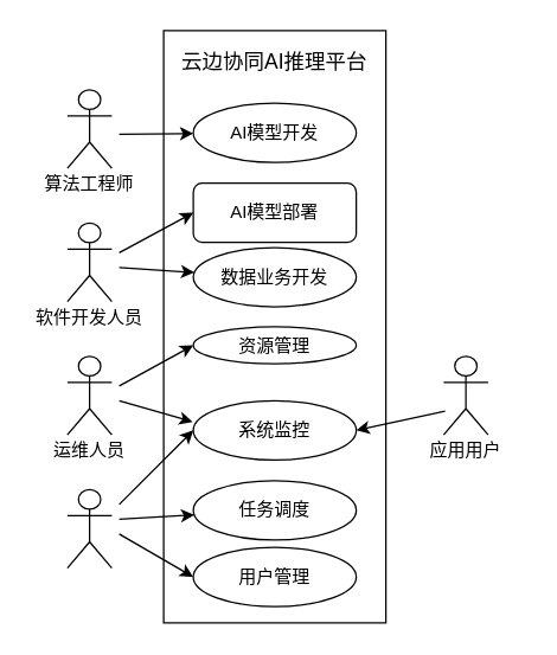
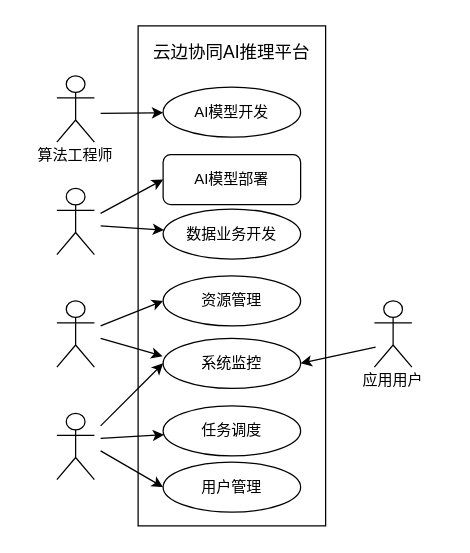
- <mxCell id="8" value="&lt;div&gt;软件开发人员&lt;/div&gt;" style="text;html=1;align=center;verticalAlign=middle;whiteSpace=wrap;rounded=0;container=0;" parent="6" vertex="1"><mxGeometry y="52.941" width="80" height="22.059" as="geometry" /></mxCell>
- <mxCell id="20" value="&lt;div&gt;资源管理&lt;/div&gt;" style="ellipse;whiteSpace=wrap;html=1;" parent="1" vertex="1"><mxGeometry x="130" y="220" width="110" height="25" as="geometry" /></mxCell>
+ <mxCell id="20" value="&lt;div&gt;资源管理&lt;/div&gt;" style="ellipse;whiteSpace=wrap;html=1;" parent="1" vertex="1"><mxGeometry x="130" y="220" width="110" height="40" as="geometry" /></mxCell>
- <mxCell id="13" value="&lt;div&gt;运维人员&lt;/div&gt;" style="text;html=1;align=center;verticalAlign=middle;whiteSpace=wrap;rounded=0;container=0;" parent="11" vertex="1"><mxGeometry y="52.941" width="80" height="22.059" as="geometry" /></mxCell>
